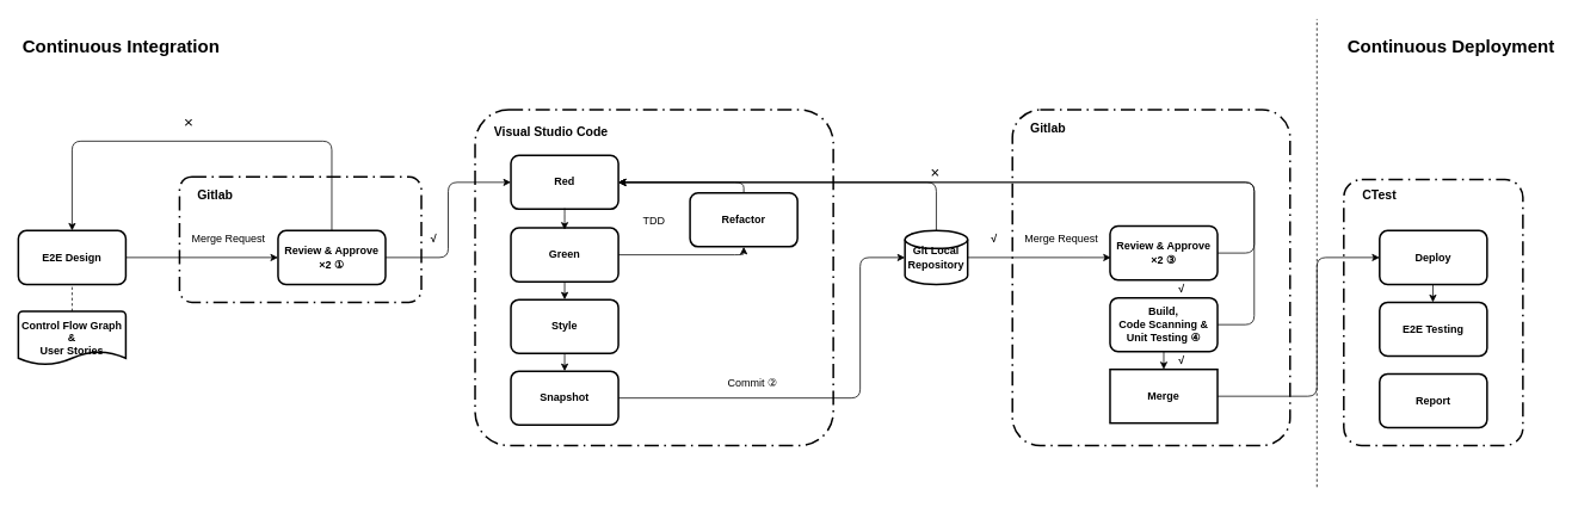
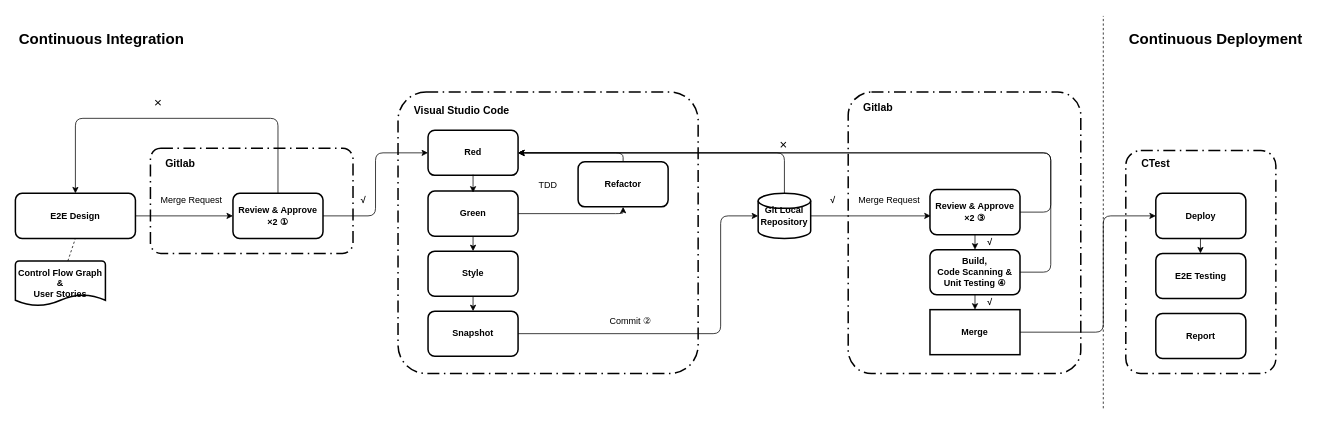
- <mxCell id="7" value="&lt;b&gt;E2E Design&lt;/b&gt;" style="rounded=1;whiteSpace=wrap;html=1;sketch=0;strokeWidth=2;fillColor=none;" parent="1" vertex="1"><mxGeometry x="20" y="257" width="120" height="60" as="geometry" /></mxCell>
+ <mxCell id="7" value="&lt;b&gt;E2E Design&lt;/b&gt;" style="rounded=1;whiteSpace=wrap;html=1;sketch=0;strokeWidth=2;fillColor=none;" parent="1" vertex="1"><mxGeometry x="20" y="257" width="160" height="60" as="geometry" /></mxCell>
+ <mxCell id="22" value="" style="endArrow=classic;html=1;exitX=0.5;exitY=1;exitDx=0;exitDy=0;" parent="1" source="20" target="15" edge="1"><mxGeometry width="50" height="50" relative="1" as="geometry"><mxPoint x="1509" y="152" as="sourcePoint" /><mxPoint x="1559" y="102" as="targetPoint" /></mxGeometry></mxCell>
